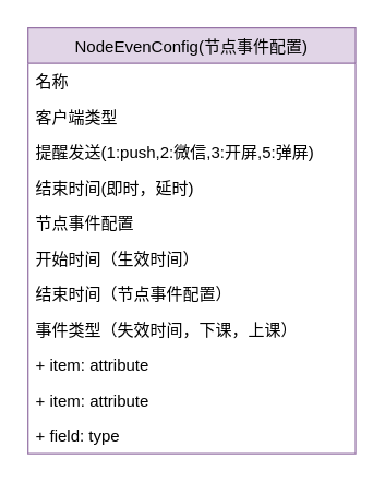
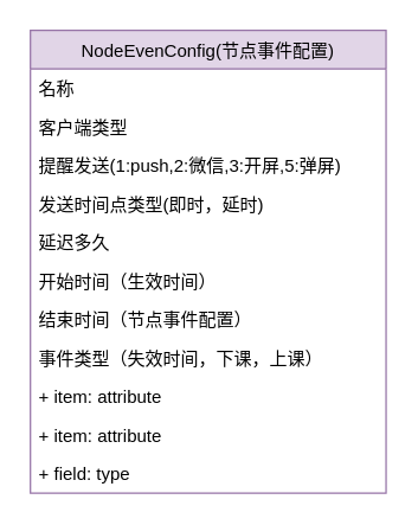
- <mxCell id="6" value="结束时间(即时，延时)" style="text;strokeColor=none;fillColor=none;align=left;verticalAlign=top;spacingLeft=4;spacingRight=4;overflow=hidden;rotatable=0;points=[[0,0.5],[1,0.5]];portConstraint=eastwest;" vertex="1" parent="2"><mxGeometry y="104" width="240" height="26" as="geometry" /></mxCell>
+ <mxCell id="6" value="发送时间点类型(即时，延时)" style="text;strokeColor=none;fillColor=none;align=left;verticalAlign=top;spacingLeft=4;spacingRight=4;overflow=hidden;rotatable=0;points=[[0,0.5],[1,0.5]];portConstraint=eastwest;" vertex="1" parent="2"><mxGeometry y="104" width="240" height="26" as="geometry" /></mxCell>
- <mxCell id="7" value="节点事件配置" style="text;strokeColor=none;fillColor=none;align=left;verticalAlign=top;spacingLeft=4;spacingRight=4;overflow=hidden;rotatable=0;points=[[0,0.5],[1,0.5]];portConstraint=eastwest;" vertex="1" parent="2"><mxGeometry y="130" width="240" height="26" as="geometry" /></mxCell>
+ <mxCell id="7" value="延迟多久" style="text;strokeColor=none;fillColor=none;align=left;verticalAlign=top;spacingLeft=4;spacingRight=4;overflow=hidden;rotatable=0;points=[[0,0.5],[1,0.5]];portConstraint=eastwest;" vertex="1" parent="2"><mxGeometry y="130" width="240" height="26" as="geometry" /></mxCell>
